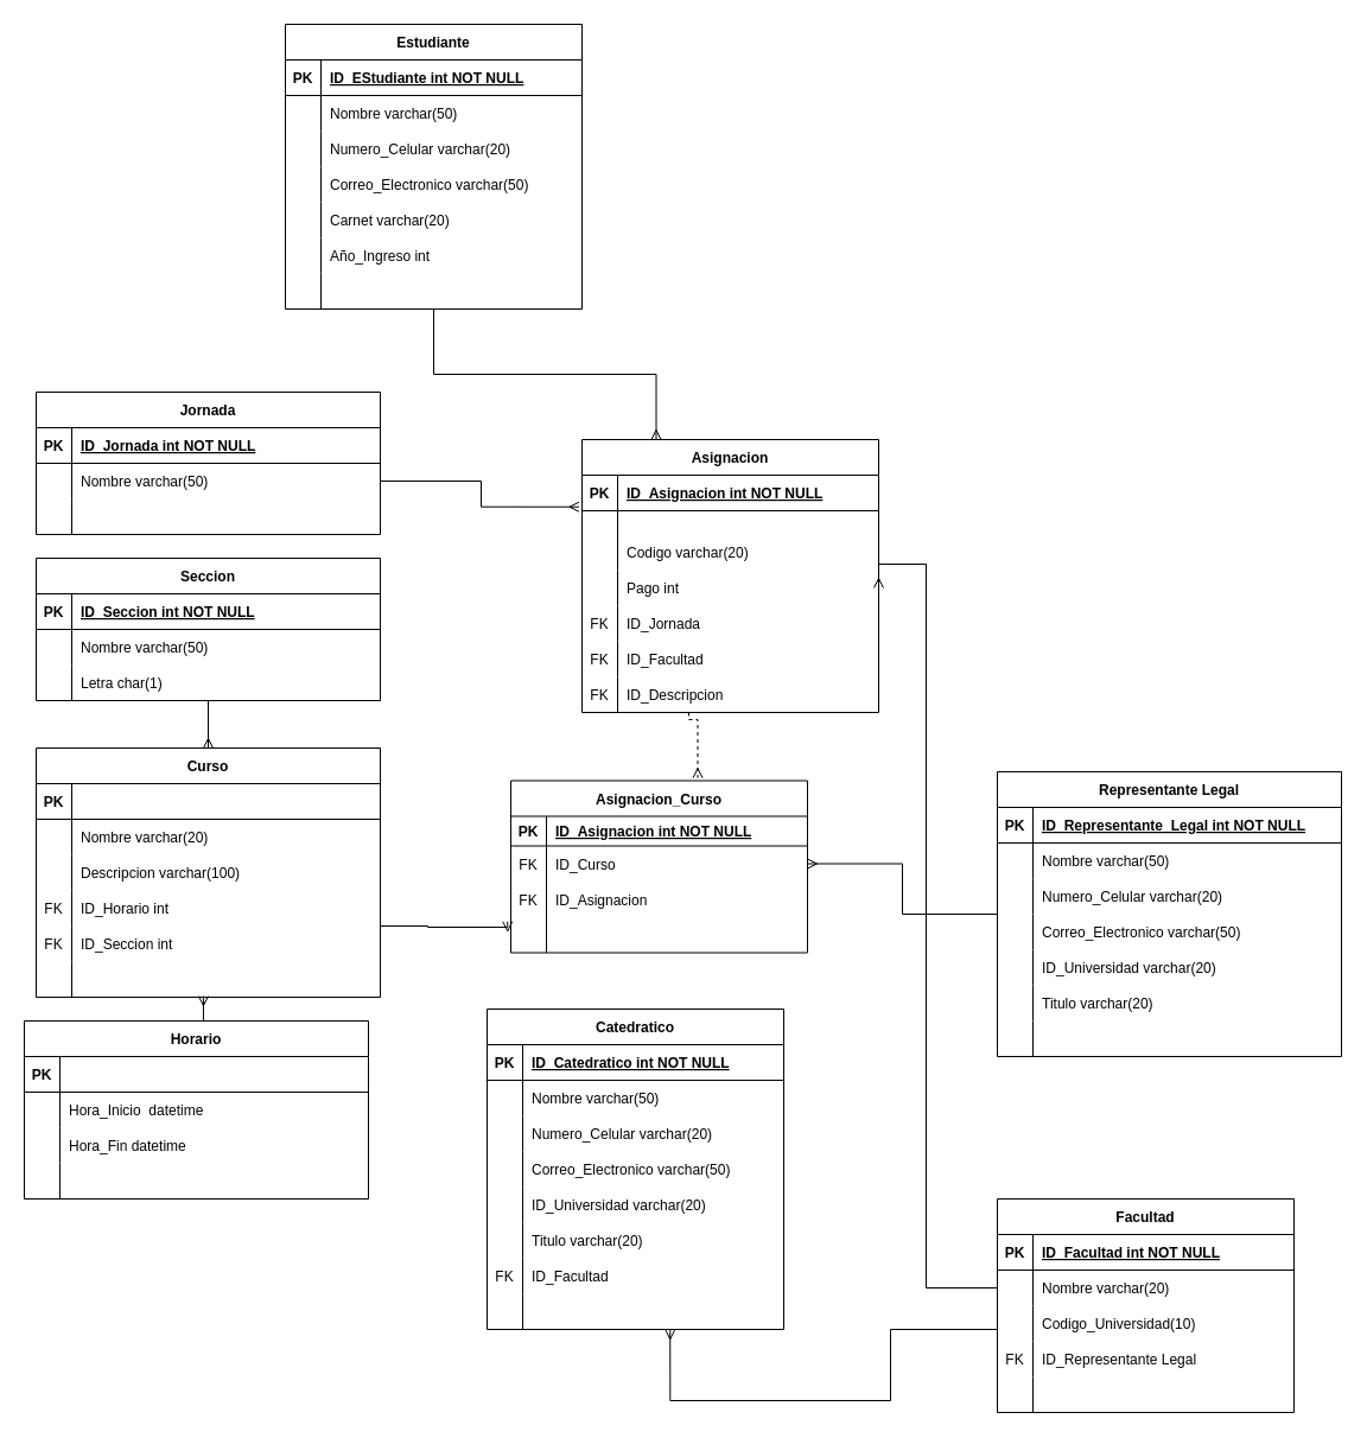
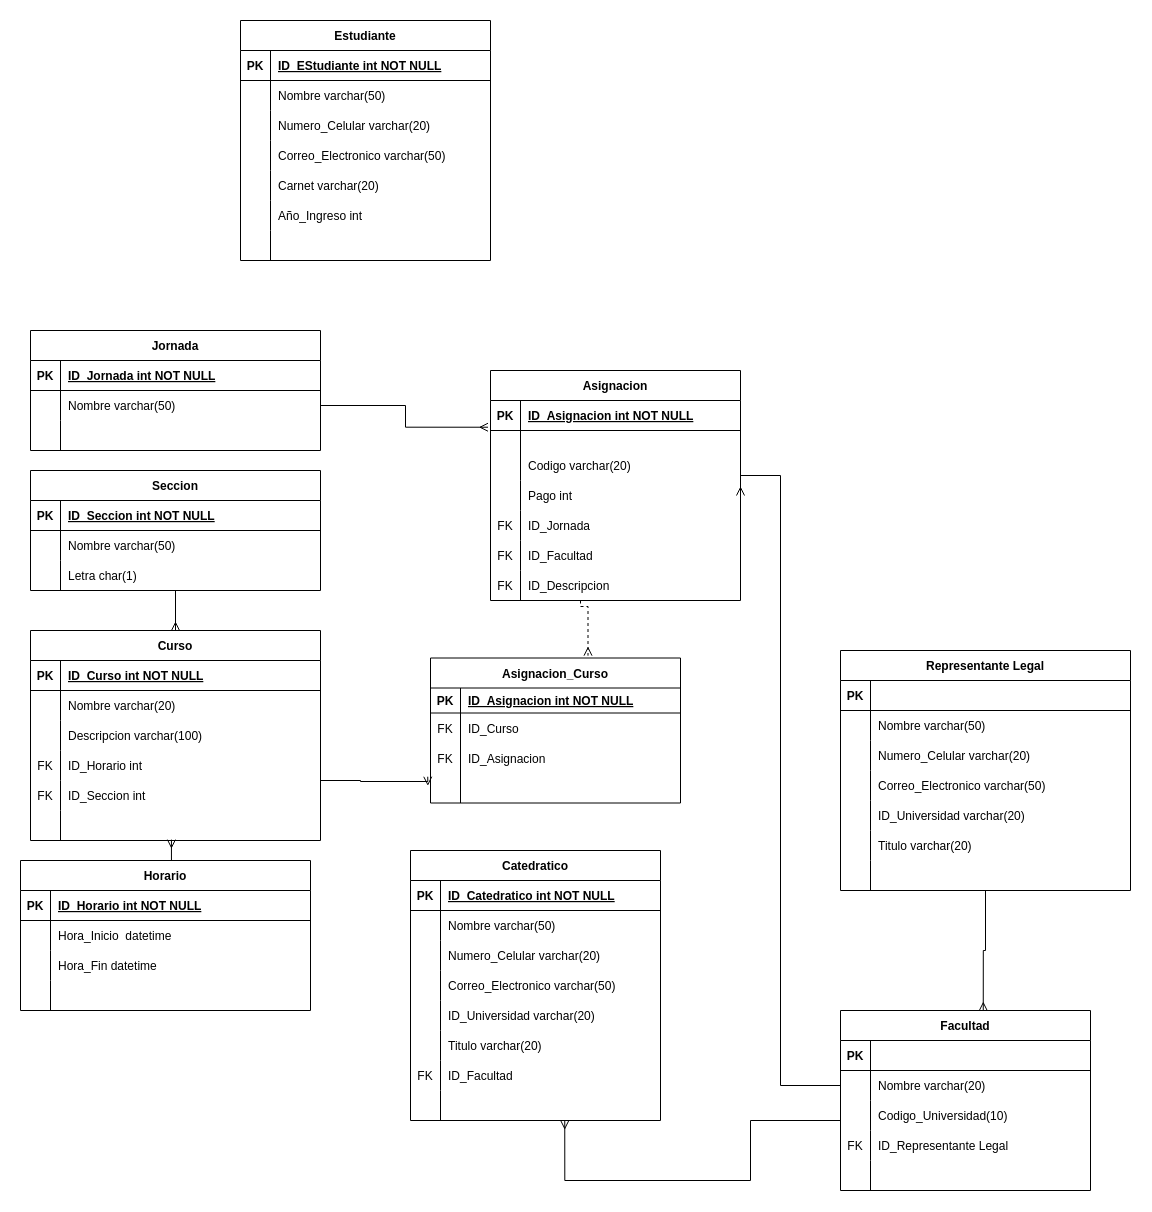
- <mxCell id="2" style="edgeStyle=orthogonalEdgeStyle;rounded=0;orthogonalLoop=1;jettySize=auto;html=1;entryX=0.25;entryY=0;entryDx=0;entryDy=0;endArrow=ERmany;endFill=0;" edge="1" parent="1" source="3" target="136"><mxGeometry relative="1" as="geometry" /></mxCell>
+ <mxCell id="101" value="ID_Curso int NOT NULL" style="shape=partialRectangle;overflow=hidden;connectable=0;fillColor=none;top=0;left=0;bottom=0;right=0;align=left;spacingLeft=6;fontStyle=5;" vertex="1" parent="99"><mxGeometry x="30" width="260" height="30" as="geometry"><mxRectangle width="260" height="30" as="alternateBounds" /></mxGeometry></mxCell>
- <mxCell id="54" value="ID_Representante_Legal int NOT NULL" style="shape=partialRectangle;overflow=hidden;connectable=0;fillColor=none;top=0;left=0;bottom=0;right=0;align=left;spacingLeft=6;fontStyle=5;" vertex="1" parent="52"><mxGeometry x="30" width="260" height="30" as="geometry"><mxRectangle width="260" height="30" as="alternateBounds" /></mxGeometry></mxCell>
- <mxCell id="50" style="edgeStyle=orthogonalEdgeStyle;rounded=0;orthogonalLoop=1;jettySize=auto;html=1;endArrow=ERmany;endFill=0;" edge="1" parent="1" source="51" target="174"><mxGeometry relative="1" as="geometry" /></mxCell>
+ <mxCell id="50" style="edgeStyle=orthogonalEdgeStyle;rounded=0;orthogonalLoop=1;jettySize=auto;html=1;entryX=0.571;entryY=0.001;entryDx=0;entryDy=0;entryPerimeter=0;endArrow=ERmany;endFill=0;" edge="1" parent="1" source="51" target="119"><mxGeometry relative="1" as="geometry" /></mxCell>
+ <mxCell id="88" value="ID_Horario int NOT NULL" style="shape=partialRectangle;overflow=hidden;connectable=0;fillColor=none;top=0;left=0;bottom=0;right=0;align=left;spacingLeft=6;fontStyle=5;" vertex="1" parent="86"><mxGeometry x="30" width="260" height="30" as="geometry"><mxRectangle width="260" height="30" as="alternateBounds" /></mxGeometry></mxCell>
- <mxCell id="122" value="ID_Facultad int NOT NULL" style="shape=partialRectangle;overflow=hidden;connectable=0;fillColor=none;top=0;left=0;bottom=0;right=0;align=left;spacingLeft=6;fontStyle=5;" vertex="1" parent="120"><mxGeometry x="30" width="220" height="30" as="geometry"><mxRectangle width="220" height="30" as="alternateBounds" /></mxGeometry></mxCell>
